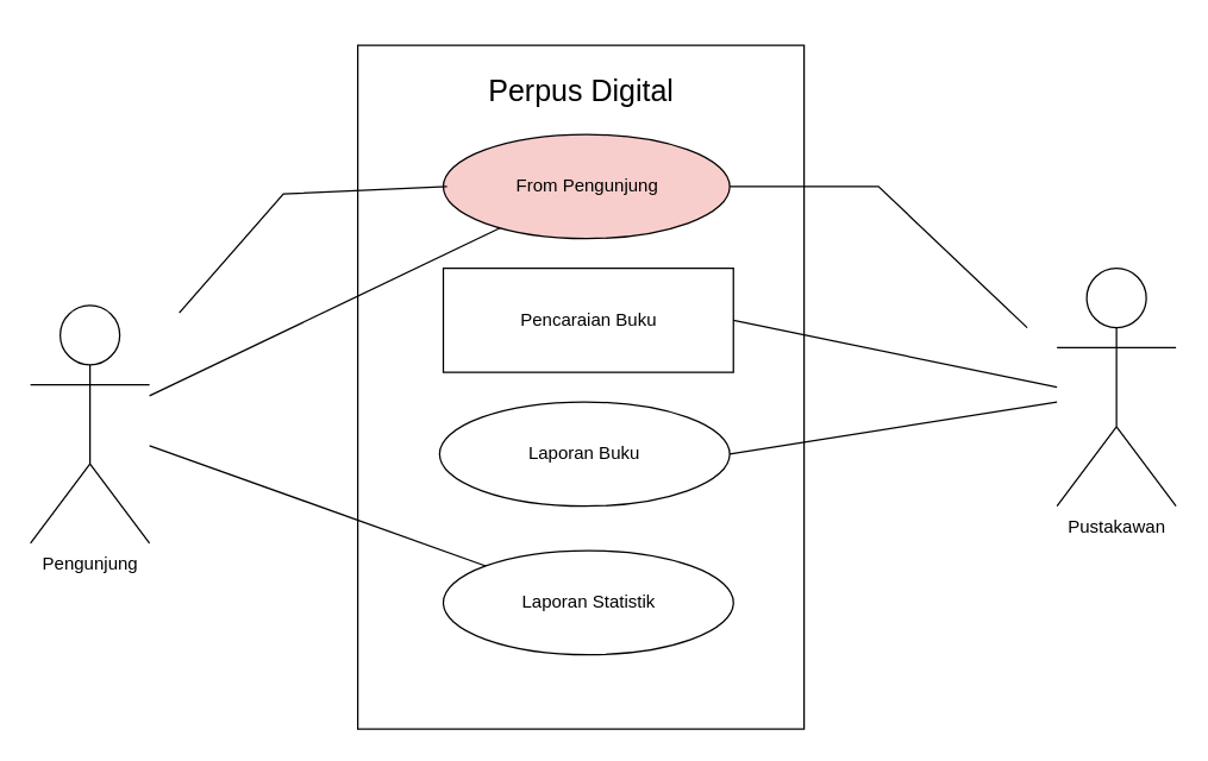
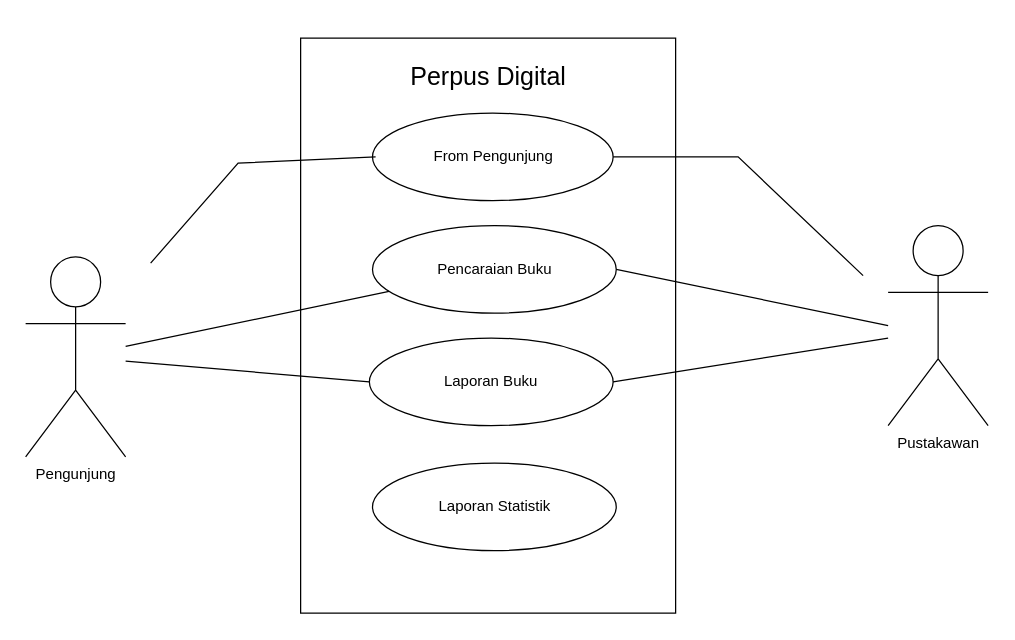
- <mxCell id="6" value="From Pengunjung" style="ellipse;whiteSpace=wrap;html=1;fillColor=#f8cecc;" vertex="1" parent="1"><mxGeometry x="297.5" y="90" width="192.5" height="70" as="geometry" /></mxCell>
+ <mxCell id="6" value="From Pengunjung" style="ellipse;whiteSpace=wrap;html=1;" vertex="1" parent="1"><mxGeometry x="297.5" y="90" width="192.5" height="70" as="geometry" /></mxCell>
- <mxCell id="12" value="" style="endArrow=none;html=1;rounded=0;" edge="1" parent="1" source="4" target="6"><mxGeometry width="50" height="50" relative="1" as="geometry"><mxPoint x="480" y="480" as="sourcePoint" /><mxPoint x="530" y="430" as="targetPoint" /></mxGeometry></mxCell>
+ <mxCell id="12" value="" style="endArrow=none;html=1;rounded=0;" edge="1" parent="1" source="4" target="7"><mxGeometry width="50" height="50" relative="1" as="geometry"><mxPoint x="480" y="480" as="sourcePoint" /><mxPoint x="530" y="430" as="targetPoint" /></mxGeometry></mxCell>
- <mxCell id="7" value="Pencaraian Buku" style="whiteSpace=wrap;html=1;rounded=0;" vertex="1" parent="1"><mxGeometry x="297.5" y="180" width="195" height="70" as="geometry" /></mxCell>
+ <mxCell id="7" value="Pencaraian Buku" style="ellipse;whiteSpace=wrap;html=1;" vertex="1" parent="1"><mxGeometry x="297.5" y="180" width="195" height="70" as="geometry" /></mxCell>
- <mxCell id="13" value="" style="endArrow=none;html=1;rounded=0;" edge="1" parent="1" source="4" target="9"><mxGeometry width="50" height="50" relative="1" as="geometry"><mxPoint x="480" y="480" as="sourcePoint" /><mxPoint x="530" y="430" as="targetPoint" /></mxGeometry></mxCell>
+ <mxCell id="13" value="" style="endArrow=none;html=1;rounded=0;entryX=0;entryY=0.5;entryDx=0;entryDy=0;" edge="1" parent="1" source="4" target="8"><mxGeometry width="50" height="50" relative="1" as="geometry"><mxPoint x="480" y="480" as="sourcePoint" /><mxPoint x="530" y="430" as="targetPoint" /></mxGeometry></mxCell>
